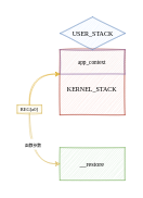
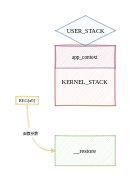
- <mxCell id="3" value="&lt;font style=&quot;font-size: 7px;&quot;&gt;&lt;font style=&quot;font-size: 7px;&quot;&gt;app_context&lt;/font&gt;&lt;br&gt;&lt;/font&gt;" style="rounded=0;whiteSpace=wrap;html=1;sketch=1;strokeWidth=0.5;fontFamily=Hack Nerd Font;fontSize=8;fillColor=#f5f5f5;strokeColor=#9673a6;" vertex="1" parent="1"><mxGeometry x="73.25" y="60" width="80" height="30" as="geometry" /></mxCell>
+ <mxCell id="3" value="&lt;font style=&quot;font-size: 7px;&quot;&gt;&lt;font style=&quot;font-size: 7px;&quot;&gt;app_context&lt;/font&gt;&lt;br&gt;&lt;/font&gt;" style="rounded=0;whiteSpace=wrap;html=1;sketch=1;strokeWidth=0.5;fontFamily=Hack Nerd Font;fontSize=8;fillColor=#e1d5e7;strokeColor=#9673a6;" vertex="1" parent="1"><mxGeometry x="73.25" y="60" width="80" height="30" as="geometry" /></mxCell>
- <mxCell id="8" style="edgeStyle=orthogonalEdgeStyle;curved=1;sketch=1;orthogonalLoop=1;jettySize=auto;html=1;entryX=0;entryY=1;entryDx=0;entryDy=0;strokeWidth=0.5;fontFamily=Hack Nerd Font;fontSize=6;fontColor=#000000;endSize=4;fillColor=#ffe6cc;strokeColor=#d79b00;" edge="1" parent="1" source="9" target="3"><mxGeometry relative="1" as="geometry"><Array as="points"><mxPoint x="36" y="90" /></Array></mxGeometry></mxCell>
- <mxCell id="4" value="&lt;font&gt;__restore&lt;/font&gt;" style="rounded=0;whiteSpace=wrap;html=1;sketch=1;strokeWidth=0.5;fontFamily=Hack Nerd Font;fontSize=8;fillColor=#d5e8d4;strokeColor=#82b366;" vertex="1" parent="1"><mxGeometry x="73.25" y="180" width="80" height="40" as="geometry" /></mxCell>
+ <mxCell id="4" value="&lt;font&gt;__restore&lt;/font&gt;" style="rounded=0;whiteSpace=wrap;html=1;sketch=1;strokeWidth=0.5;fontFamily=Hack Nerd Font;fontSize=8;fillColor=#d5e8d4;strokeColor=#82b366;dashed=1;" vertex="1" parent="1"><mxGeometry x="73.25" y="180" width="80" height="40" as="geometry" /></mxCell>
